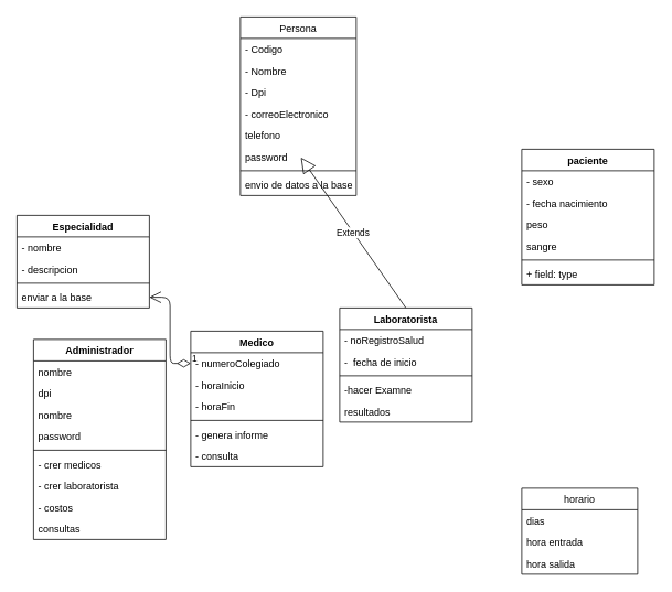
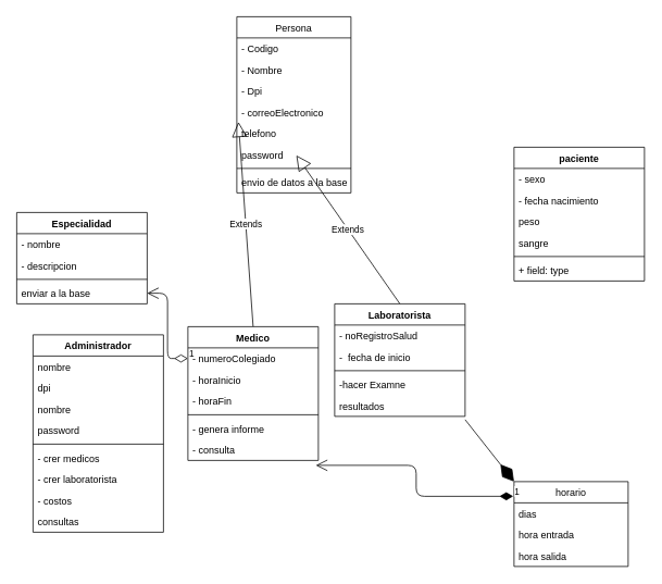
+ <mxCell id="2" value="Extends" style="endArrow=block;endSize=16;endFill=0;html=1;entryX=0.014;entryY=0.962;entryDx=0;entryDy=0;entryPerimeter=0;exitX=0.5;exitY=0;exitDx=0;exitDy=0;" edge="1" parent="1" source="19" target="8"><mxGeometry width="160" relative="1" as="geometry"><mxPoint x="210" y="260" as="sourcePoint" /><mxPoint x="500" y="290" as="targetPoint" /></mxGeometry></mxCell>
+ <mxCell id="37" value="" style="endArrow=diamondThin;endFill=1;endSize=24;html=1;exitX=1;exitY=1.154;exitDx=0;exitDy=0;exitPerimeter=0;entryX=0;entryY=0;entryDx=0;entryDy=0;" edge="1" parent="1" source="31" target="32"><mxGeometry width="160" relative="1" as="geometry"><mxPoint x="340" y="390" as="sourcePoint" /><mxPoint x="500" y="390" as="targetPoint" /></mxGeometry></mxCell>
+ <mxCell id="36" value="1" style="endArrow=open;html=1;endSize=12;startArrow=diamondThin;startSize=14;startFill=1;edgeStyle=orthogonalEdgeStyle;align=left;verticalAlign=bottom;entryX=0.981;entryY=1.231;entryDx=0;entryDy=0;entryPerimeter=0;exitX=-0.007;exitY=0.173;exitDx=0;exitDy=0;exitPerimeter=0;" edge="1" parent="1" source="32" target="25"><mxGeometry x="-1" y="3" relative="1" as="geometry"><mxPoint x="370" y="650" as="sourcePoint" /><mxPoint x="530" y="650" as="targetPoint" /></mxGeometry></mxCell>
